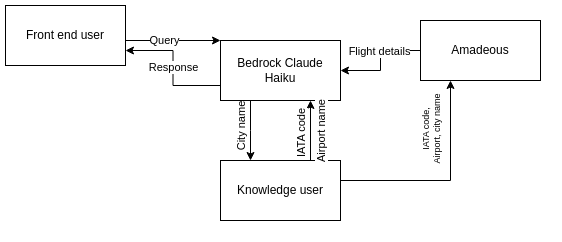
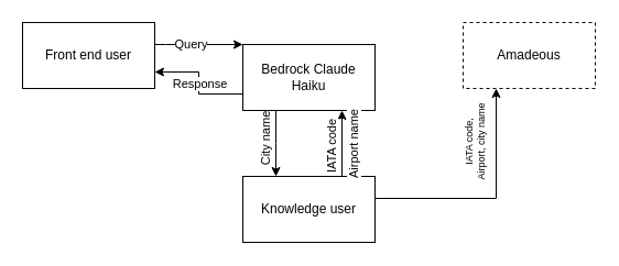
- <mxCell id="5" value="Front end user" style="rounded=0;whiteSpace=wrap;html=1;" vertex="1" parent="1"><mxGeometry x="5" y="5" width="120" height="60" as="geometry" /></mxCell>
+ <mxCell id="5" value="Front end user" style="rounded=0;whiteSpace=wrap;html=1;" vertex="1" parent="1"><mxGeometry x="20" y="20" width="120" height="60" as="geometry" /></mxCell>
- <mxCell id="13" value="Amadeous" style="whiteSpace=wrap;html=1;rounded=0;" vertex="1" parent="1"><mxGeometry x="420" y="20" width="120" height="60" as="geometry" /></mxCell>
+ <mxCell id="13" value="Amadeous" style="whiteSpace=wrap;html=1;rounded=0;dashed=1;" vertex="1" parent="1"><mxGeometry x="420" y="20" width="120" height="60" as="geometry" /></mxCell>
- <mxCell id="11" style="edgeStyle=orthogonalEdgeStyle;rounded=0;orthogonalLoop=1;jettySize=auto;html=1;exitX=0;exitY=0.5;exitDx=0;exitDy=0;entryX=1;entryY=0.5;entryDx=0;entryDy=0;" edge="1" parent="1" source="13" target="10"><mxGeometry relative="1" as="geometry" /></mxCell>
- <mxCell id="12" value="Flight details" style="edgeLabel;html=1;align=center;verticalAlign=middle;resizable=0;points=[];" vertex="1" connectable="0" parent="11"><mxGeometry x="-0.388" y="1" relative="1" as="geometry"><mxPoint x="-11" y="-1" as="offset" /></mxGeometry></mxCell>
